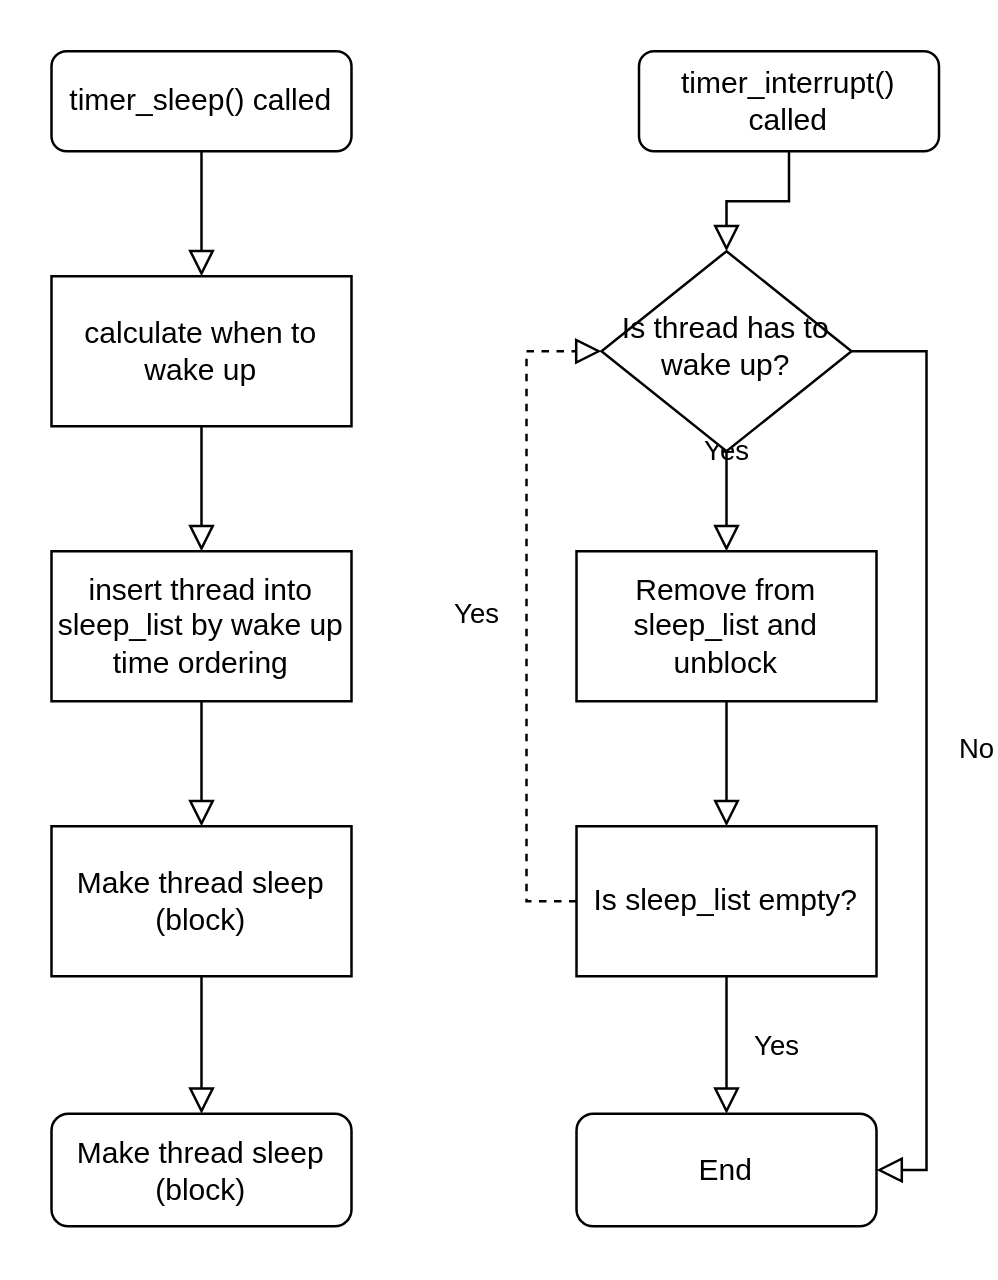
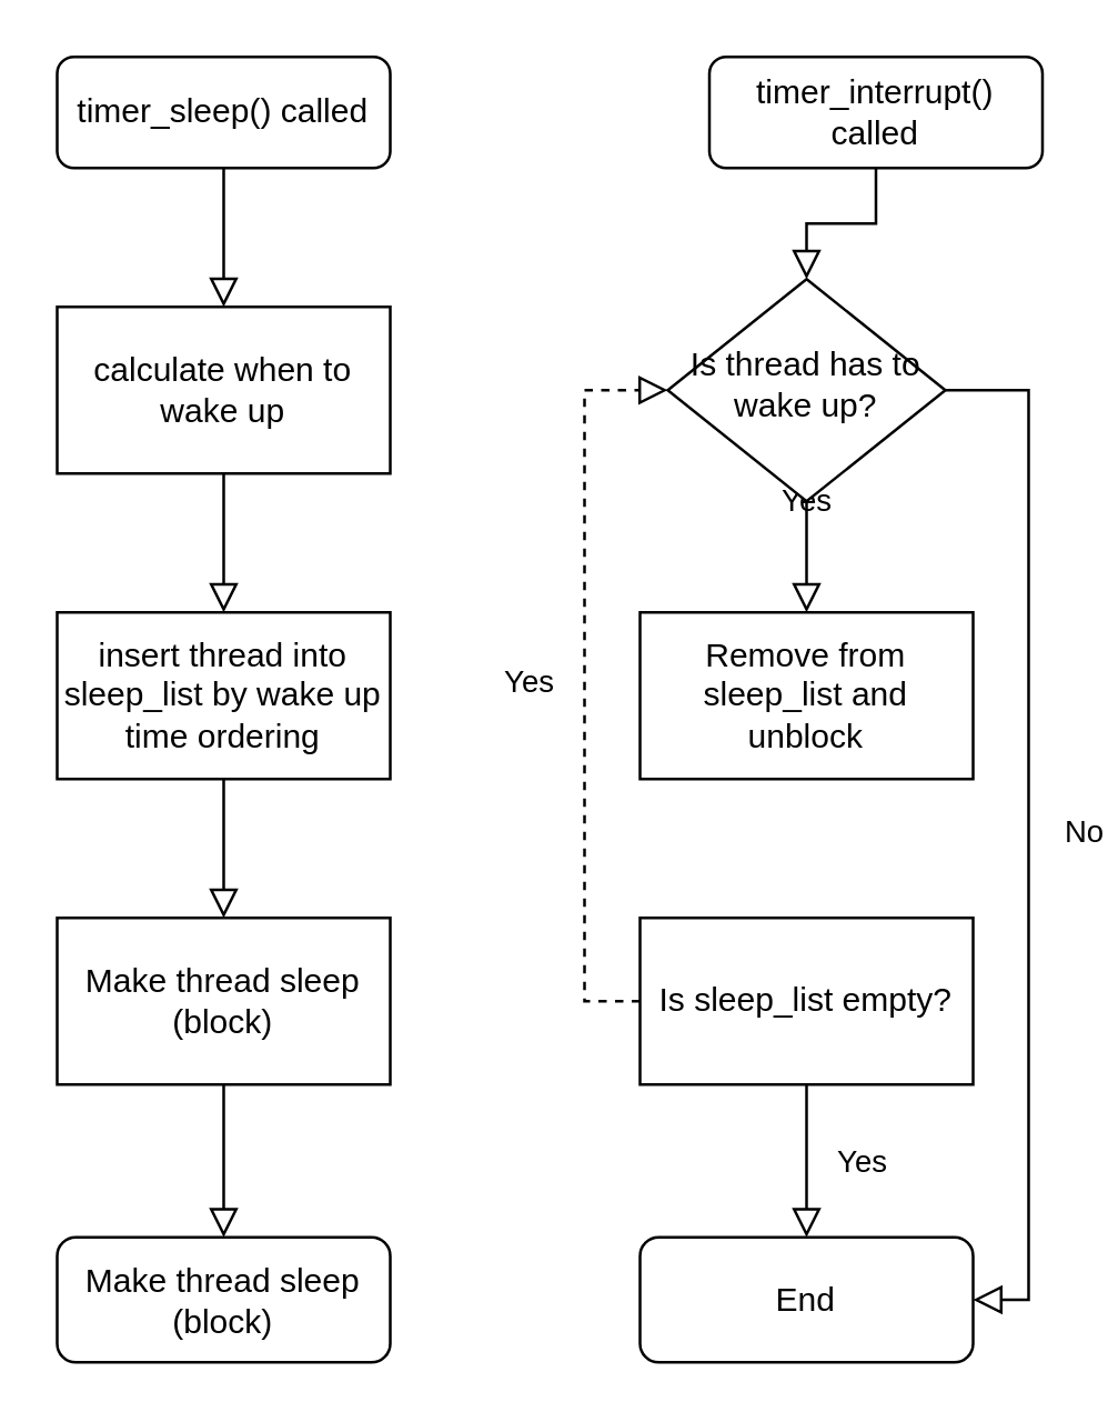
- <mxCell id="15" value="" style="rounded=0;html=1;jettySize=auto;orthogonalLoop=1;fontSize=11;endArrow=block;endFill=0;endSize=8;strokeWidth=1;shadow=0;labelBackgroundColor=none;edgeStyle=orthogonalEdgeStyle;exitX=0.5;exitY=1;exitDx=0;exitDy=0;entryX=0.5;entryY=0;entryDx=0;entryDy=0;" edge="1" parent="1" source="13" target="14"><mxGeometry relative="1" as="geometry"><mxPoint x="300" y="180" as="sourcePoint" /><mxPoint x="300" y="230" as="targetPoint" /></mxGeometry></mxCell>
